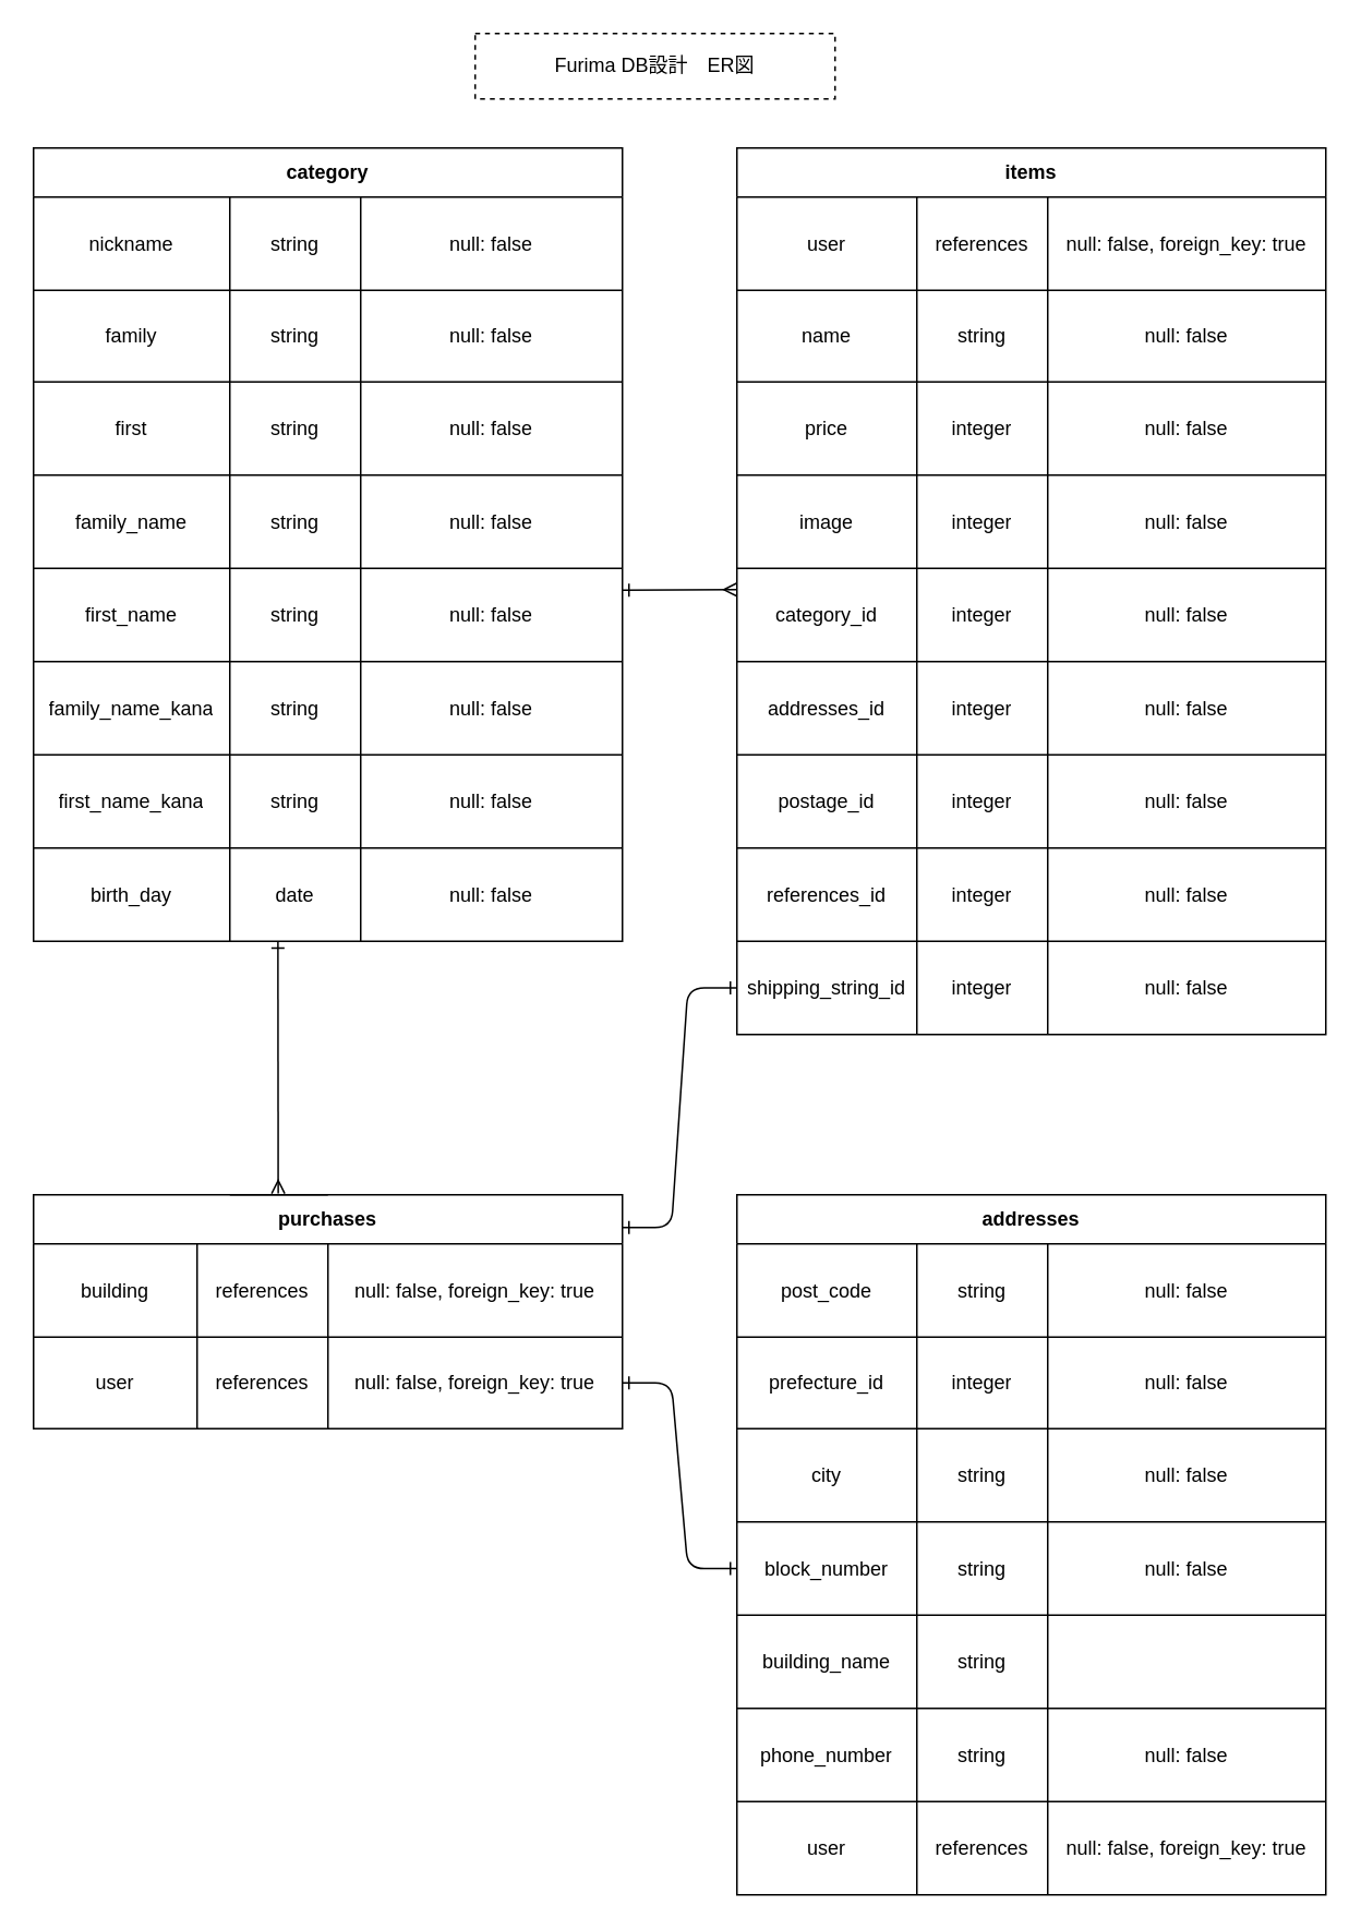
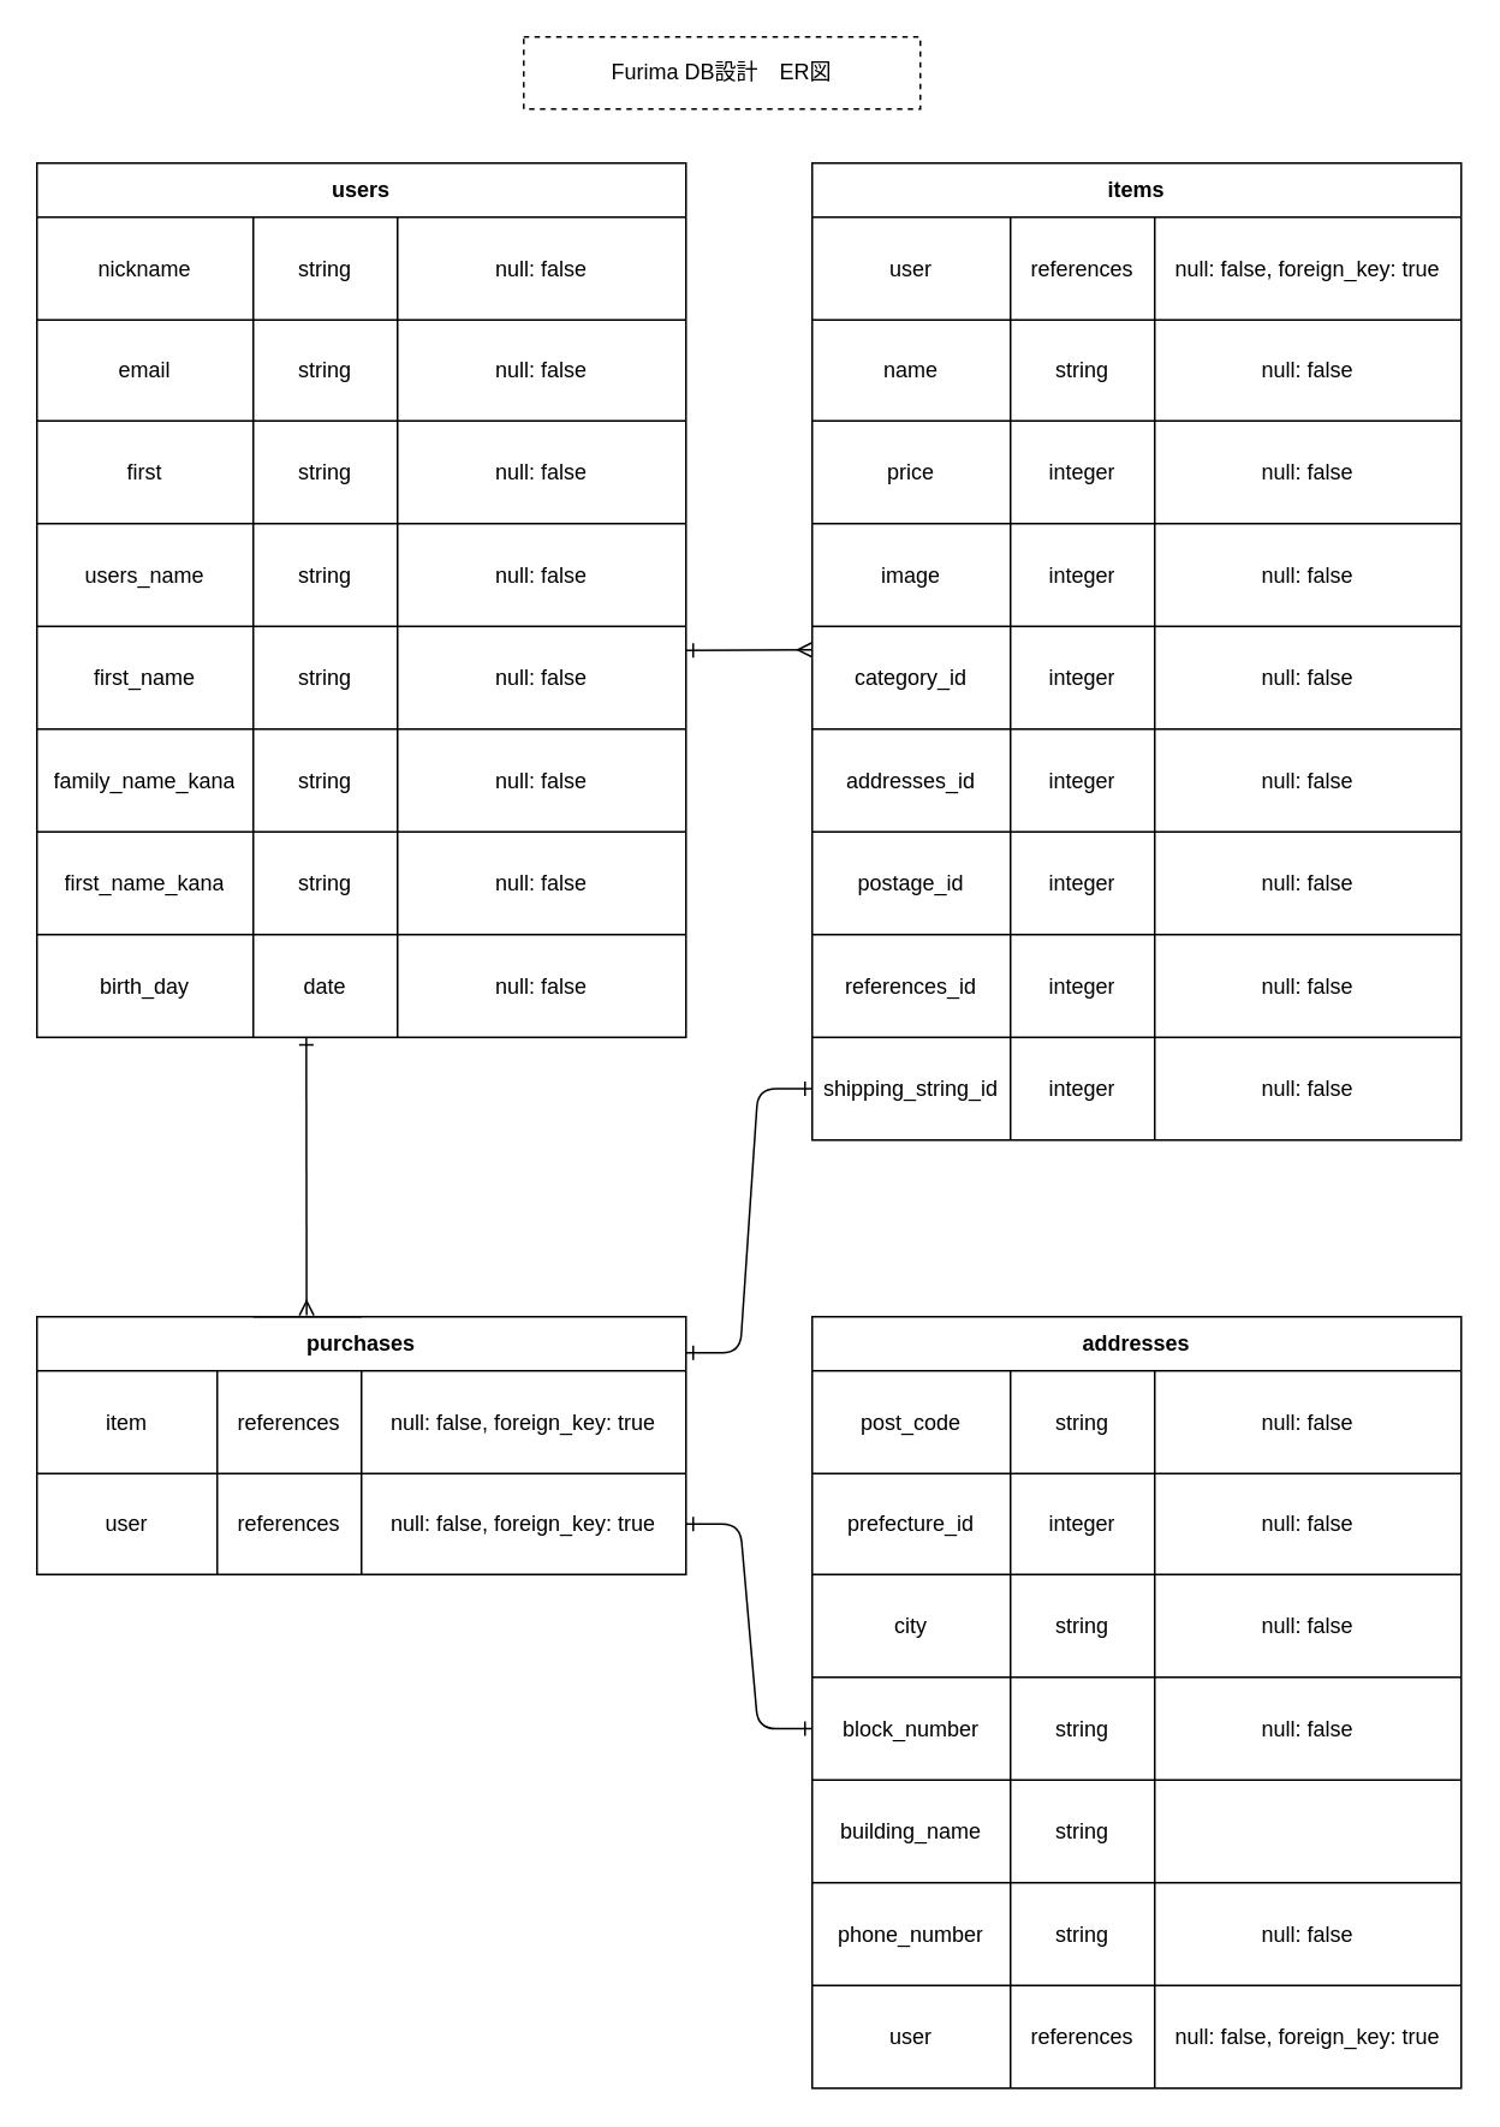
- <mxCell id="40" value="category" style="shape=table;html=1;whiteSpace=wrap;startSize=30;container=1;collapsible=0;childLayout=tableLayout;fontStyle=1;align=center;" vertex="1" parent="1"><mxGeometry x="20" y="90" width="360" height="485" as="geometry" /></mxCell>
+ <mxCell id="40" value="users" style="shape=table;html=1;whiteSpace=wrap;startSize=30;container=1;collapsible=0;childLayout=tableLayout;fontStyle=1;align=center;" vertex="1" parent="1"><mxGeometry x="20" y="90" width="360" height="485" as="geometry" /></mxCell>
- <mxCell id="46" value="family" style="shape=partialRectangle;html=1;whiteSpace=wrap;connectable=0;fillColor=none;top=0;left=0;bottom=0;right=0;overflow=hidden;" vertex="1" parent="45"><mxGeometry width="120" height="56" as="geometry" /></mxCell>
+ <mxCell id="46" value="email" style="shape=partialRectangle;html=1;whiteSpace=wrap;connectable=0;fillColor=none;top=0;left=0;bottom=0;right=0;overflow=hidden;" vertex="1" parent="45"><mxGeometry width="120" height="56" as="geometry" /></mxCell>
- <mxCell id="54" value="family_name" style="shape=partialRectangle;html=1;whiteSpace=wrap;connectable=0;fillColor=none;top=0;left=0;bottom=0;right=0;overflow=hidden;" vertex="1" parent="53"><mxGeometry width="120" height="57" as="geometry" /></mxCell>
+ <mxCell id="54" value="users_name" style="shape=partialRectangle;html=1;whiteSpace=wrap;connectable=0;fillColor=none;top=0;left=0;bottom=0;right=0;overflow=hidden;" vertex="1" parent="53"><mxGeometry width="120" height="57" as="geometry" /></mxCell>
- <mxCell id="75" value="building" style="shape=partialRectangle;html=1;whiteSpace=wrap;connectable=0;fillColor=none;top=0;left=0;bottom=0;right=0;overflow=hidden;" vertex="1" parent="74"><mxGeometry width="100" height="57" as="geometry" /></mxCell>
+ <mxCell id="75" value="item" style="shape=partialRectangle;html=1;whiteSpace=wrap;connectable=0;fillColor=none;top=0;left=0;bottom=0;right=0;overflow=hidden;" vertex="1" parent="74"><mxGeometry width="100" height="57" as="geometry" /></mxCell>
